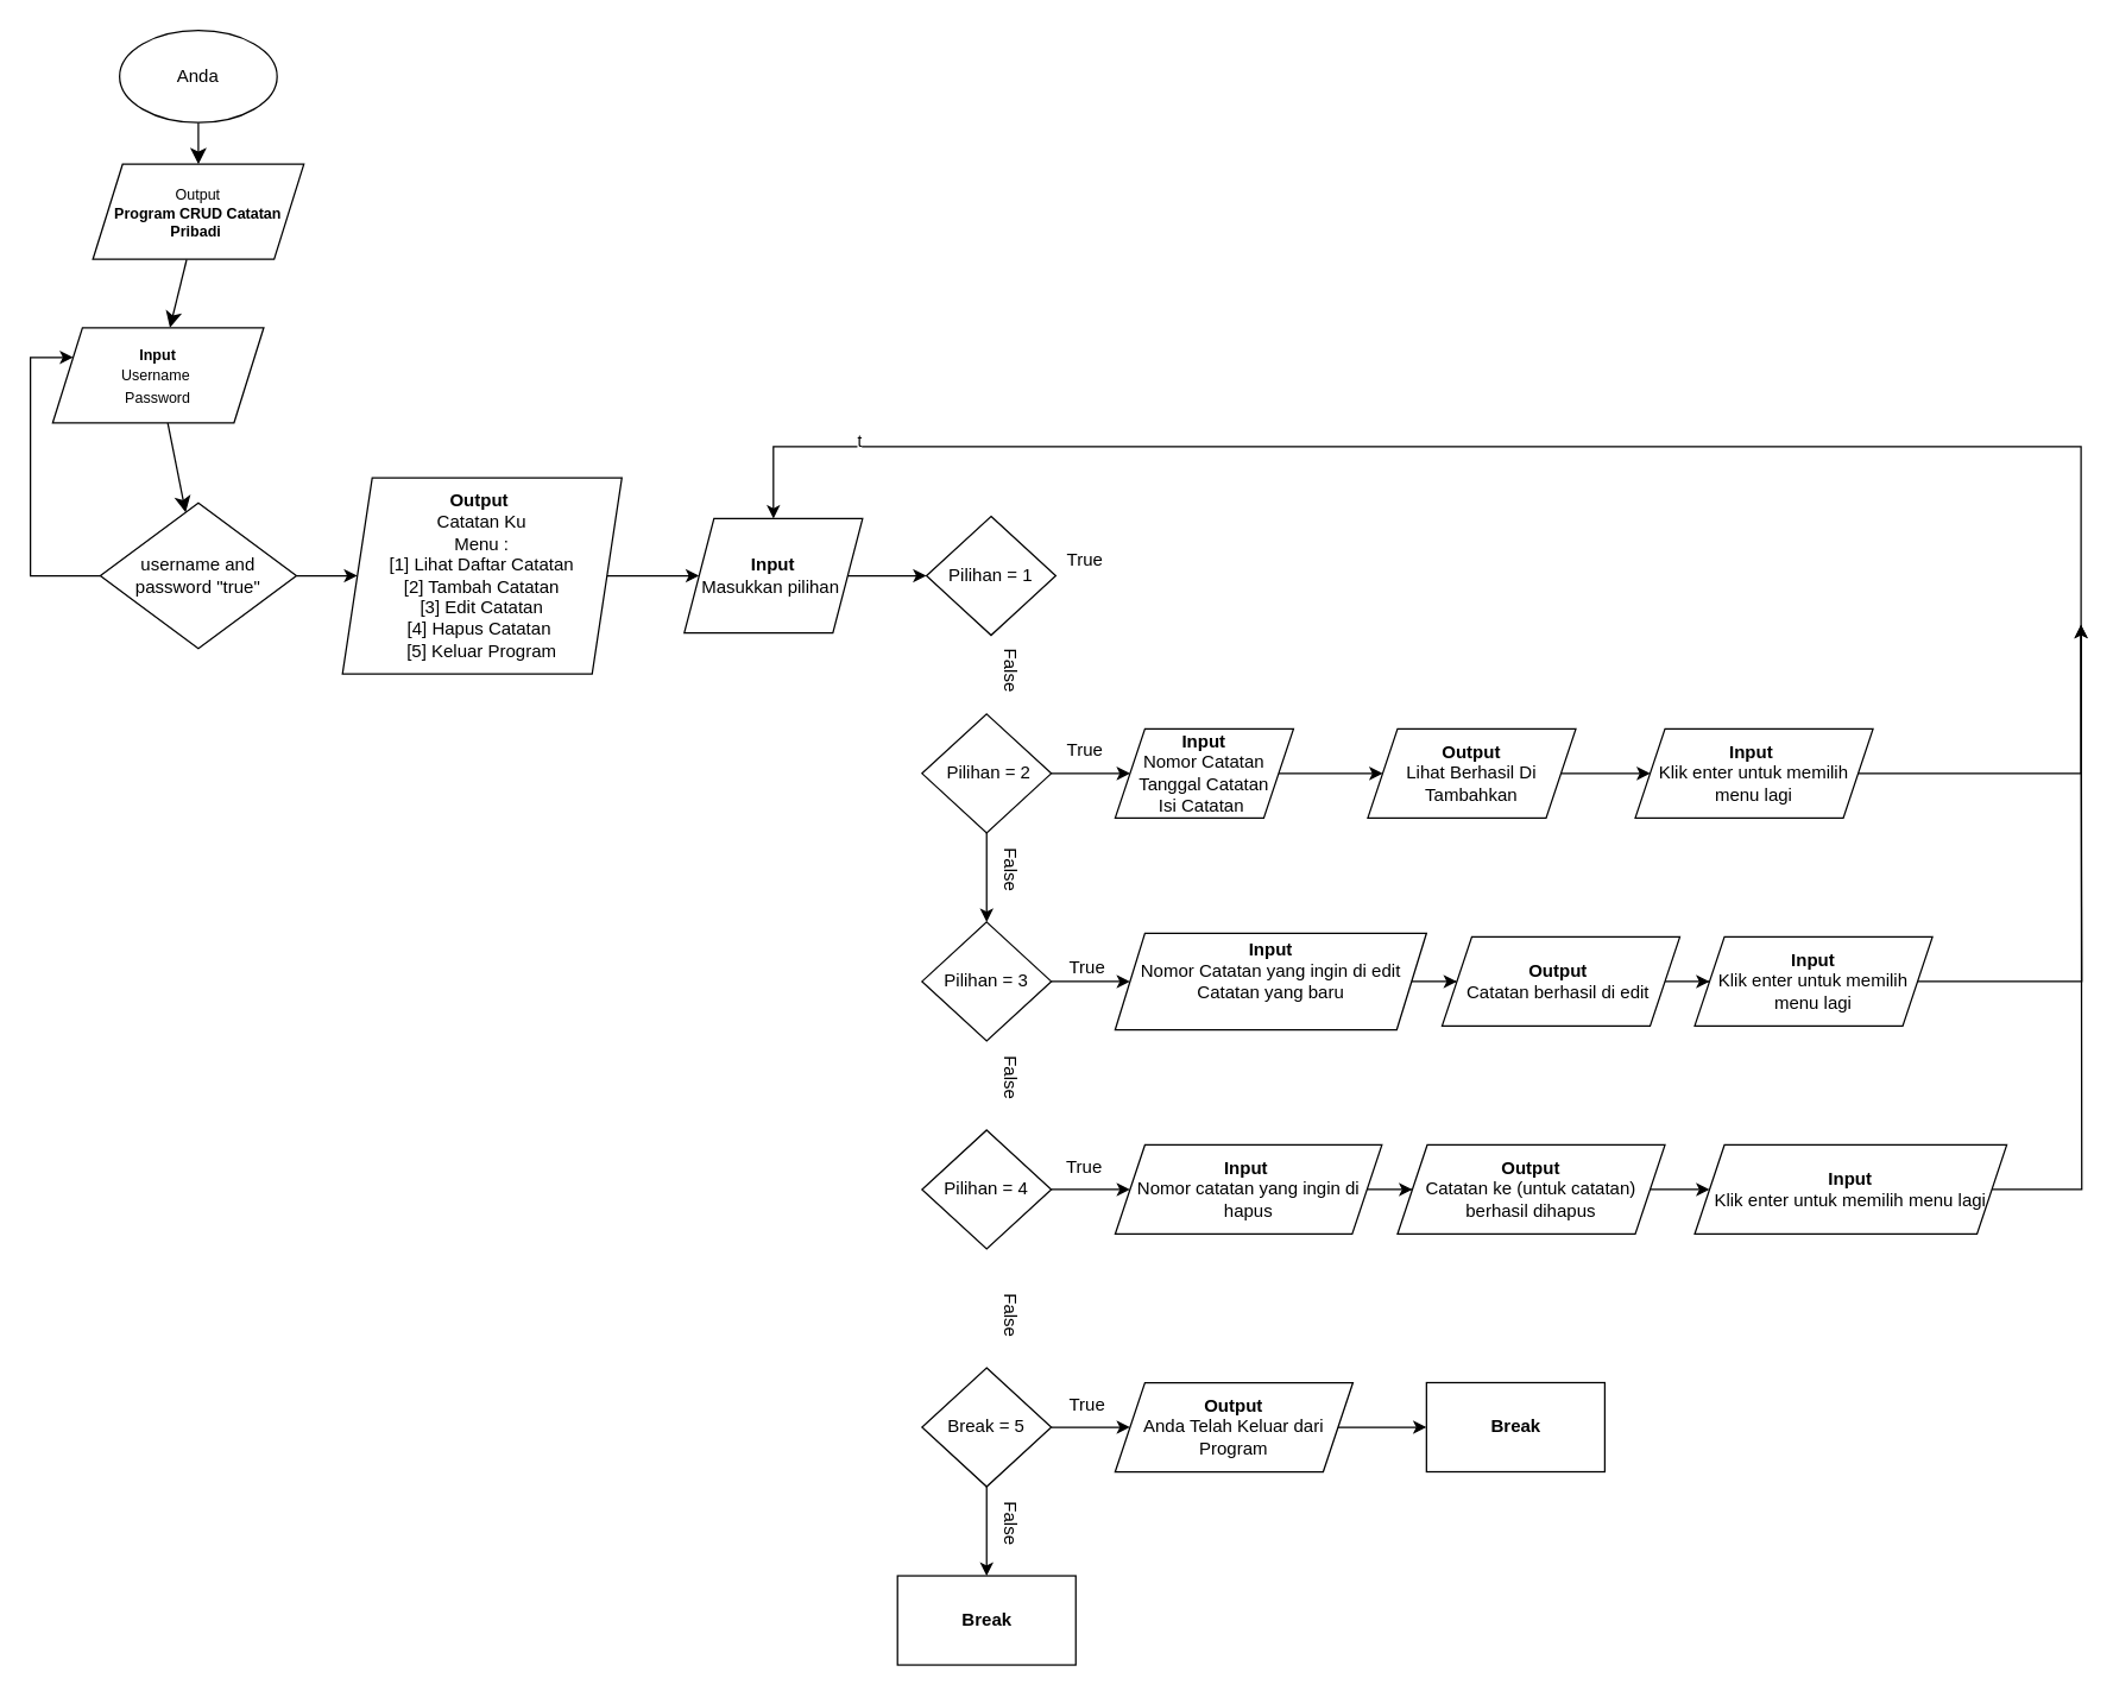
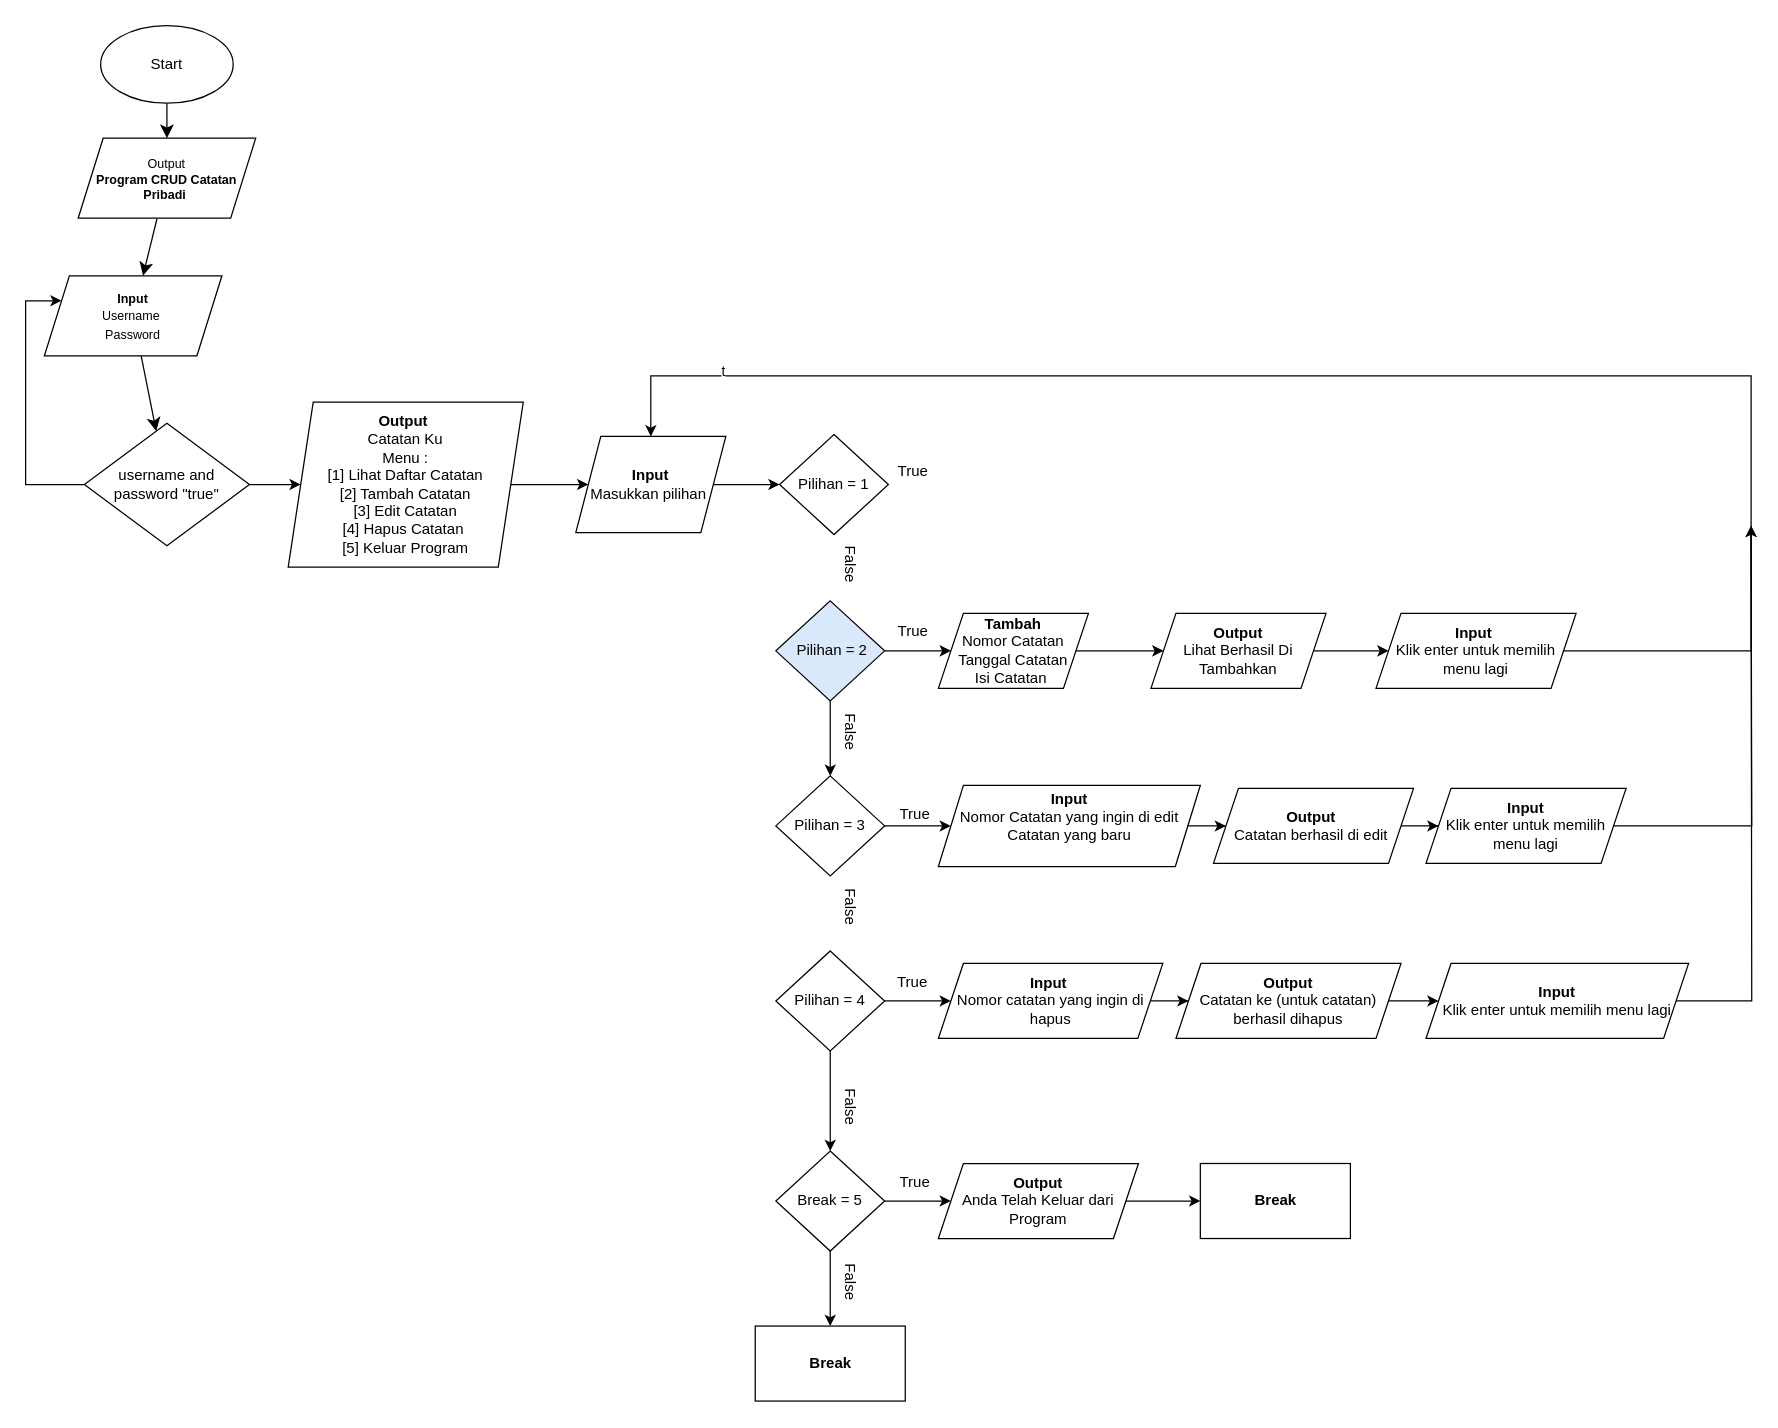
- <mxCell id="3" value="Anda" style="ellipse;whiteSpace=wrap;html=1;" parent="1" vertex="1"><mxGeometry x="80" y="20" width="106" height="62" as="geometry" /></mxCell>
+ <mxCell id="3" value="Start" style="ellipse;whiteSpace=wrap;html=1;" parent="1" vertex="1"><mxGeometry x="80" y="20" width="106" height="62" as="geometry" /></mxCell>
- <mxCell id="16" value="&amp;nbsp;Pilihan = 2" style="rhombus;whiteSpace=wrap;html=1;" parent="1" vertex="1"><mxGeometry x="620" y="480" width="87" height="80" as="geometry" /></mxCell>
+ <mxCell id="16" value="&amp;nbsp;Pilihan = 2" style="rhombus;whiteSpace=wrap;html=1;fillColor=#dae8fc;" parent="1" vertex="1"><mxGeometry x="620" y="480" width="87" height="80" as="geometry" /></mxCell>
- <mxCell id="20" value="&lt;b&gt;Input&lt;/b&gt;&lt;br&gt;&lt;div&gt;Nomor Catatan&lt;/div&gt;&lt;div&gt;Tanggal Catatan&lt;/div&gt;&lt;div&gt;Isi Catatan&amp;nbsp;&lt;/div&gt;" style="shape=parallelogram;perimeter=parallelogramPerimeter;whiteSpace=wrap;html=1;fixedSize=1;" parent="1" vertex="1"><mxGeometry x="750" y="490" width="120" height="60" as="geometry" /></mxCell>
+ <mxCell id="20" value="&lt;b&gt;Tambah&lt;/b&gt;&lt;br&gt;&lt;div&gt;Nomor Catatan&lt;/div&gt;&lt;div&gt;Tanggal Catatan&lt;/div&gt;&lt;div&gt;Isi Catatan&amp;nbsp;&lt;/div&gt;" style="shape=parallelogram;perimeter=parallelogramPerimeter;whiteSpace=wrap;html=1;fixedSize=1;" parent="1" vertex="1"><mxGeometry x="750" y="490" width="120" height="60" as="geometry" /></mxCell>
+ <mxCell id="32" value="" style="edgeStyle=orthogonalEdgeStyle;rounded=0;orthogonalLoop=1;jettySize=auto;html=1;" parent="1" source="33" target="45" edge="1"><mxGeometry relative="1" as="geometry" /></mxCell>
